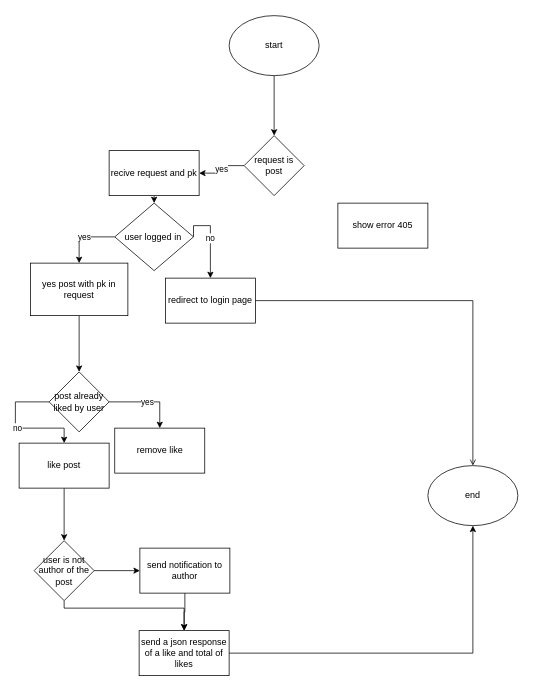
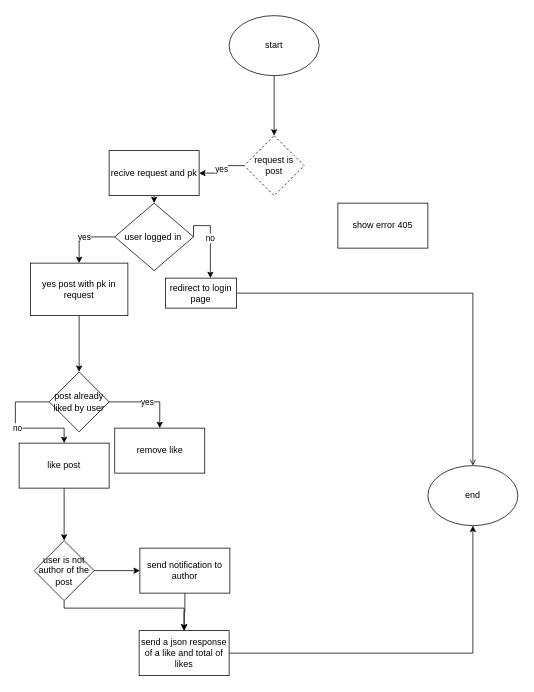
- <mxCell id="15" value="request is post" style="rhombus;whiteSpace=wrap;html=1;" parent="1" vertex="1"><mxGeometry x="325" y="180" width="80" height="80" as="geometry" /></mxCell>
+ <mxCell id="15" value="request is post" style="rhombus;whiteSpace=wrap;html=1;dashed=1;" parent="1" vertex="1"><mxGeometry x="325" y="180" width="80" height="80" as="geometry" /></mxCell>
- <mxCell id="13" value="redirect to login page" style="whiteSpace=wrap;html=1;" parent="1" vertex="1"><mxGeometry x="220" y="370" width="120" height="60" as="geometry" /></mxCell>
+ <mxCell id="13" value="redirect to login page" style="whiteSpace=wrap;html=1;" parent="1" vertex="1"><mxGeometry x="220" y="370" width="95" height="40" as="geometry" /></mxCell>
